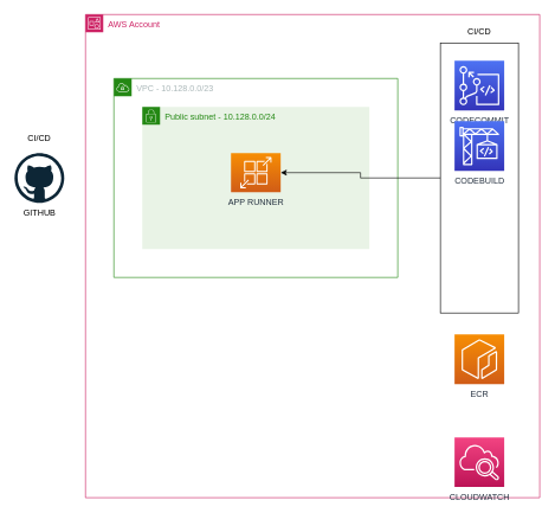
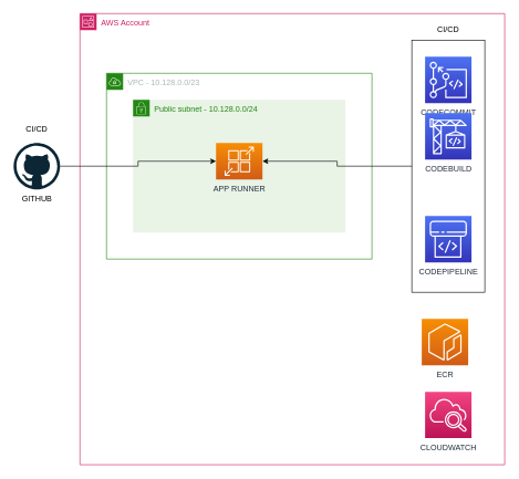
+ <mxCell id="14" style="edgeStyle=orthogonalEdgeStyle;rounded=0;orthogonalLoop=1;jettySize=auto;html=1;entryX=0;entryY=0.5;entryDx=0;entryDy=0;entryPerimeter=0;" edge="1" parent="1" source="15" target="5"><mxGeometry relative="1" as="geometry" /></mxCell>
+ <mxCell id="10" value="CODEPIPELINE" style="sketch=0;points=[[0,0,0],[0.25,0,0],[0.5,0,0],[0.75,0,0],[1,0,0],[0,1,0],[0.25,1,0],[0.5,1,0],[0.75,1,0],[1,1,0],[0,0.25,0],[0,0.5,0],[0,0.75,0],[1,0.25,0],[1,0.5,0],[1,0.75,0]];outlineConnect=0;fontColor=#232F3E;gradientColor=#4D72F3;gradientDirection=north;fillColor=#3334B9;strokeColor=#ffffff;dashed=0;verticalLabelPosition=bottom;verticalAlign=top;align=center;html=1;fontSize=12;fontStyle=0;aspect=fixed;shape=mxgraph.aws4.resourceIcon;resIcon=mxgraph.aws4.codepipeline;" vertex="1" parent="2"><mxGeometry x="520" y="305" width="70" height="70" as="geometry" /></mxCell>
- <mxCell id="13" value="ECR" style="sketch=0;points=[[0,0,0],[0.25,0,0],[0.5,0,0],[0.75,0,0],[1,0,0],[0,1,0],[0.25,1,0],[0.5,1,0],[0.75,1,0],[1,1,0],[0,0.25,0],[0,0.5,0],[0,0.75,0],[1,0.25,0],[1,0.5,0],[1,0.75,0]];outlineConnect=0;fontColor=#232F3E;gradientColor=#F78E04;gradientDirection=north;fillColor=#D05C17;strokeColor=#ffffff;dashed=0;verticalLabelPosition=bottom;verticalAlign=top;align=center;html=1;fontSize=12;fontStyle=0;aspect=fixed;shape=mxgraph.aws4.resourceIcon;resIcon=mxgraph.aws4.ecr;" vertex="1" parent="2"><mxGeometry x="520" y="450" width="70" height="70" as="geometry" /></mxCell>
+ <mxCell id="13" value="ECR" style="sketch=0;points=[[0,0,0],[0.25,0,0],[0.5,0,0],[0.75,0,0],[1,0,0],[0,1,0],[0.25,1,0],[0.5,1,0],[0.75,1,0],[1,1,0],[0,0.25,0],[0,0.5,0],[0,0.75,0],[1,0.25,0],[1,0.5,0],[1,0.75,0]];outlineConnect=0;fontColor=#232F3E;gradientColor=#F78E04;gradientDirection=north;fillColor=#D05C17;strokeColor=#ffffff;dashed=0;verticalLabelPosition=bottom;verticalAlign=top;align=center;html=1;fontSize=12;fontStyle=0;aspect=fixed;shape=mxgraph.aws4.resourceIcon;resIcon=mxgraph.aws4.ecr;" vertex="1" parent="2"><mxGeometry x="515" y="460" width="70" height="70" as="geometry" /></mxCell>
- <mxCell id="11" value="CLOUDWATCH" style="sketch=0;points=[[0,0,0],[0.25,0,0],[0.5,0,0],[0.75,0,0],[1,0,0],[0,1,0],[0.25,1,0],[0.5,1,0],[0.75,1,0],[1,1,0],[0,0.25,0],[0,0.5,0],[0,0.75,0],[1,0.25,0],[1,0.5,0],[1,0.75,0]];points=[[0,0,0],[0.25,0,0],[0.5,0,0],[0.75,0,0],[1,0,0],[0,1,0],[0.25,1,0],[0.5,1,0],[0.75,1,0],[1,1,0],[0,0.25,0],[0,0.5,0],[0,0.75,0],[1,0.25,0],[1,0.5,0],[1,0.75,0]];outlineConnect=0;fontColor=#232F3E;gradientColor=#F34482;gradientDirection=north;fillColor=#BC1356;strokeColor=#ffffff;dashed=0;verticalLabelPosition=bottom;verticalAlign=top;align=center;html=1;fontSize=12;fontStyle=0;aspect=fixed;shape=mxgraph.aws4.resourceIcon;resIcon=mxgraph.aws4.cloudwatch_2;" vertex="1" parent="2"><mxGeometry x="520" y="595" width="70" height="70" as="geometry" /></mxCell>
+ <mxCell id="11" value="CLOUDWATCH" style="sketch=0;points=[[0,0,0],[0.25,0,0],[0.5,0,0],[0.75,0,0],[1,0,0],[0,1,0],[0.25,1,0],[0.5,1,0],[0.75,1,0],[1,1,0],[0,0.25,0],[0,0.5,0],[0,0.75,0],[1,0.25,0],[1,0.5,0],[1,0.75,0]];points=[[0,0,0],[0.25,0,0],[0.5,0,0],[0.75,0,0],[1,0,0],[0,1,0],[0.25,1,0],[0.5,1,0],[0.75,1,0],[1,1,0],[0,0.25,0],[0,0.5,0],[0,0.75,0],[1,0.25,0],[1,0.5,0],[1,0.75,0]];outlineConnect=0;fontColor=#232F3E;gradientColor=#F34482;gradientDirection=north;fillColor=#BC1356;strokeColor=#ffffff;dashed=0;verticalLabelPosition=bottom;verticalAlign=top;align=center;html=1;fontSize=12;fontStyle=0;aspect=fixed;shape=mxgraph.aws4.resourceIcon;resIcon=mxgraph.aws4.cloudwatch_2;" vertex="1" parent="2"><mxGeometry x="520" y="570" width="70" height="70" as="geometry" /></mxCell>
